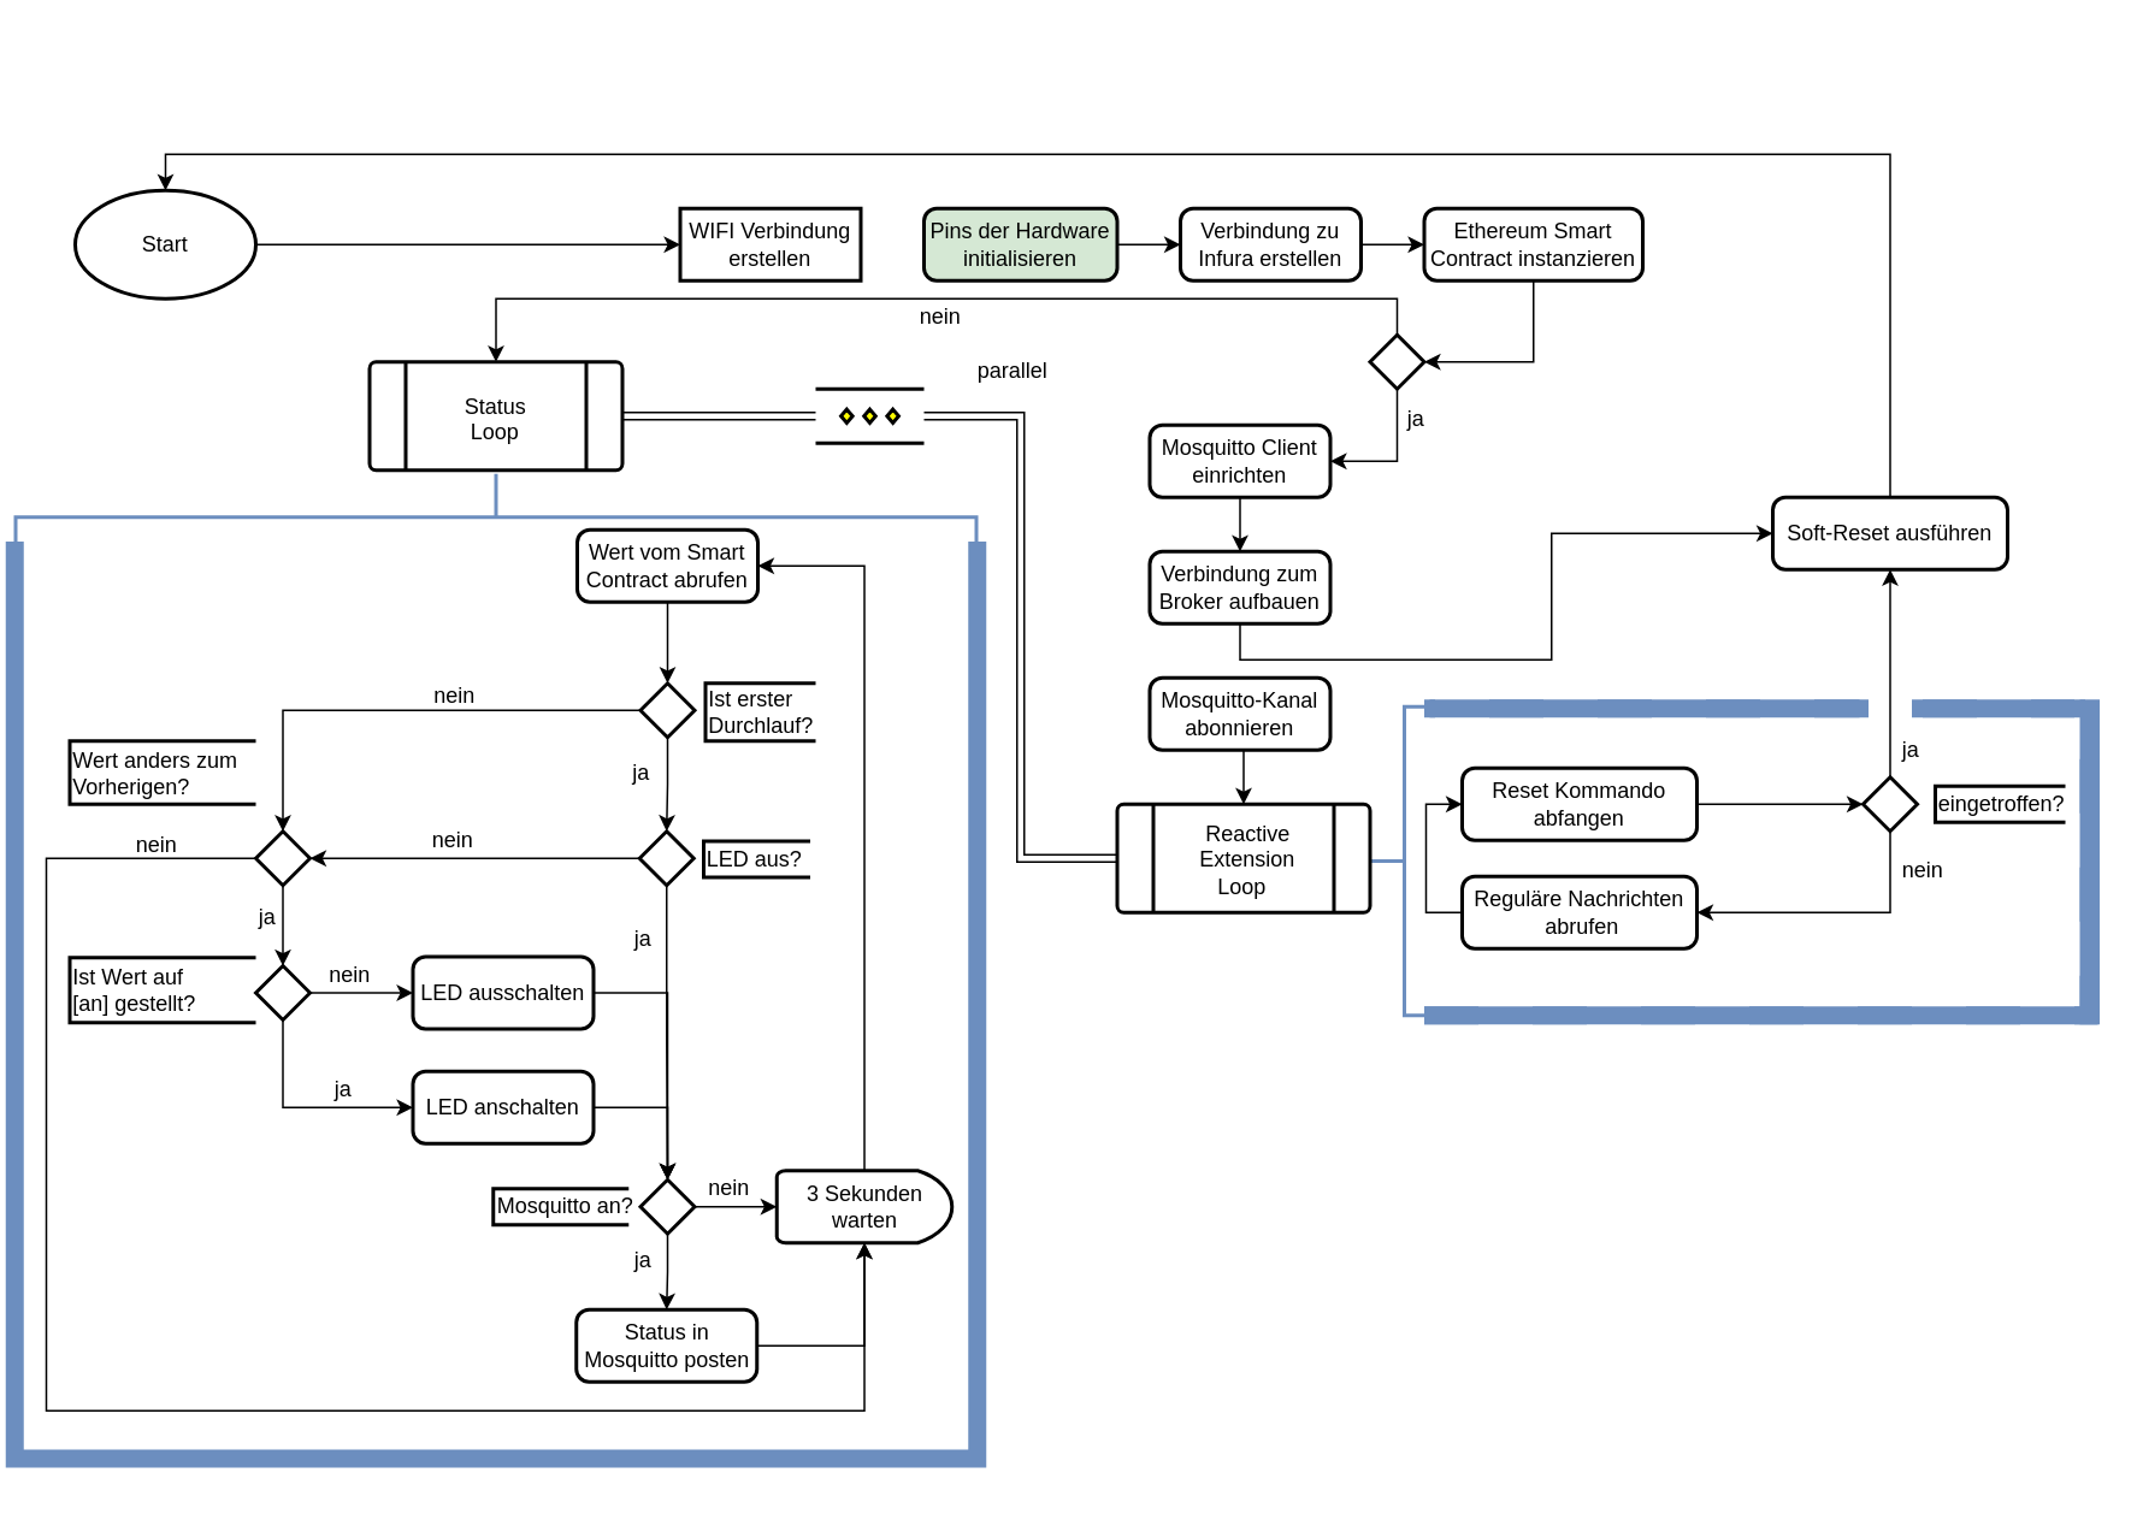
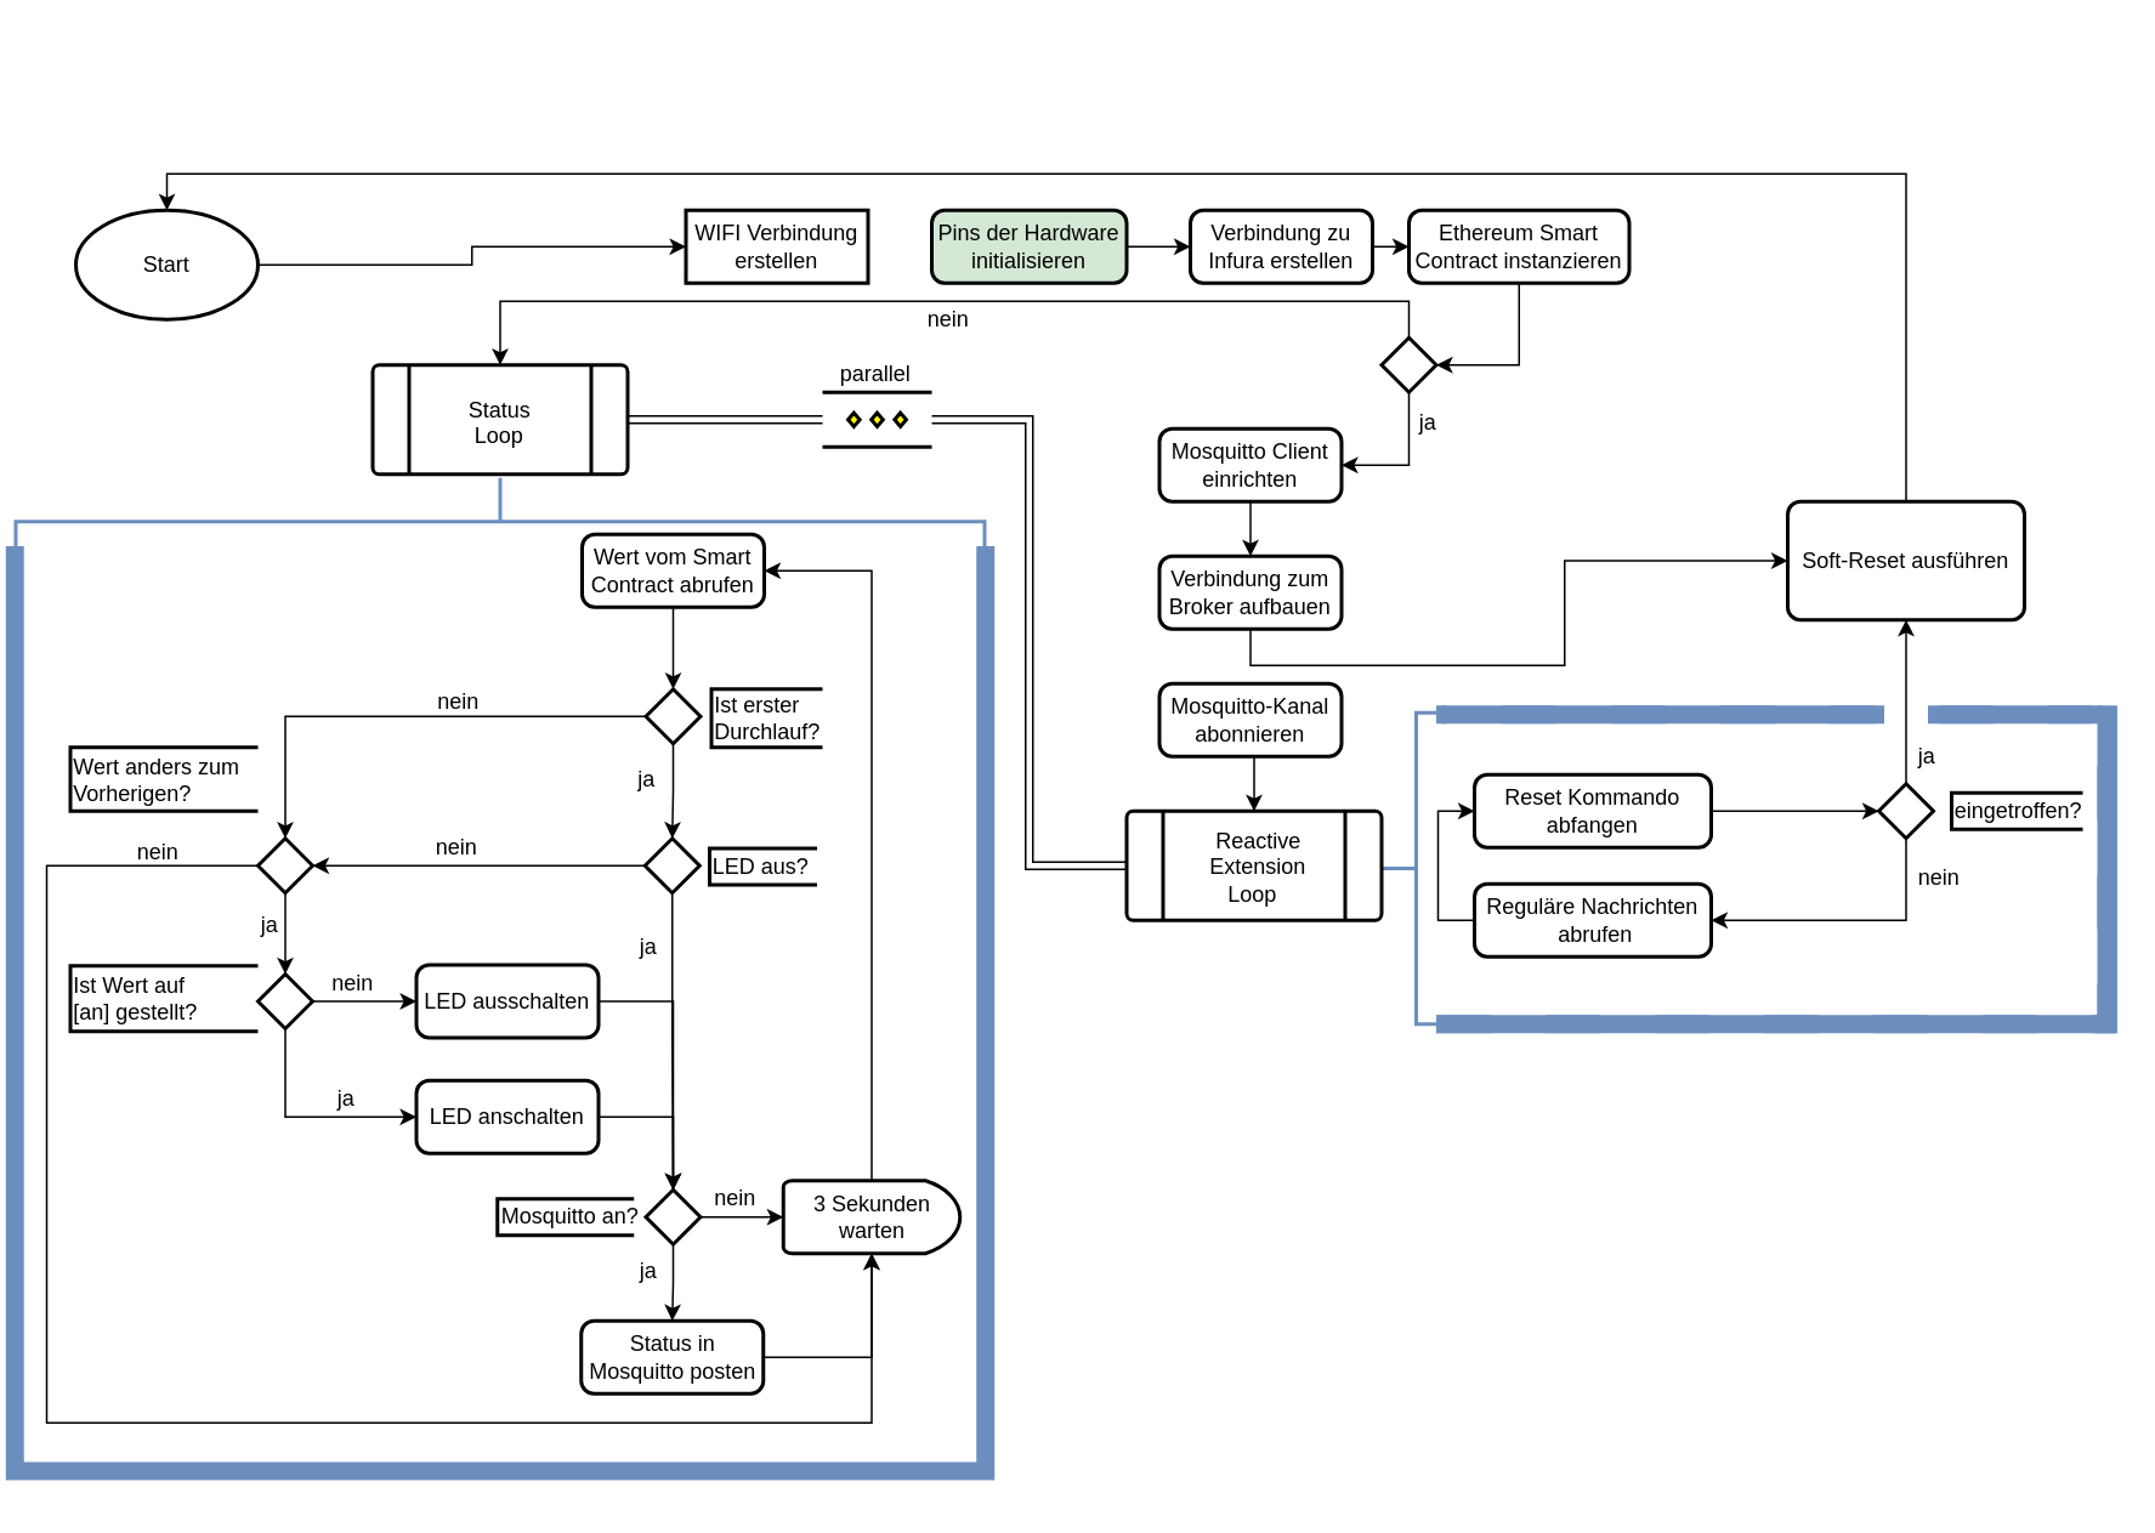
- <mxCell id="3" value="Start" style="strokeWidth=2;html=1;shape=mxgraph.flowchart.start_1;whiteSpace=wrap;" vertex="1" parent="1"><mxGeometry x="41" y="105" width="100" height="60" as="geometry" /></mxCell>
+ <mxCell id="3" value="Start" style="strokeWidth=2;html=1;shape=mxgraph.flowchart.start_1;whiteSpace=wrap;" vertex="1" parent="1"><mxGeometry x="41" y="115" width="100" height="60" as="geometry" /></mxCell>
- <mxCell id="12" value="Ethereum Smart Contract instanzieren" style="rounded=1;whiteSpace=wrap;html=1;absoluteArcSize=1;arcSize=14;strokeWidth=2;" vertex="1" parent="1"><mxGeometry x="788" y="115" width="121" height="40" as="geometry" /></mxCell>
+ <mxCell id="12" value="Ethereum Smart Contract instanzieren" style="rounded=1;whiteSpace=wrap;html=1;absoluteArcSize=1;arcSize=14;strokeWidth=2;" vertex="1" parent="1"><mxGeometry x="773" y="115" width="121" height="40" as="geometry" /></mxCell>
- <mxCell id="40" value="parallel" style="text;html=1;resizable=0;points=[];autosize=1;align=left;verticalAlign=top;spacingTop=-4;" vertex="1" parent="1"><mxGeometry x="539" y="195" width="50" height="20" as="geometry" /></mxCell>
+ <mxCell id="40" value="parallel" style="text;html=1;resizable=0;points=[];autosize=1;align=left;verticalAlign=top;spacingTop=-4;" vertex="1" parent="1"><mxGeometry x="459" y="195" width="50" height="20" as="geometry" /></mxCell>
- <mxCell id="35" value="Soft-Reset ausführen" style="rounded=1;whiteSpace=wrap;html=1;absoluteArcSize=1;arcSize=14;strokeWidth=2;" vertex="1" parent="1"><mxGeometry x="981" y="275" width="130" height="40" as="geometry" /></mxCell>
+ <mxCell id="35" value="Soft-Reset ausführen" style="rounded=1;whiteSpace=wrap;html=1;absoluteArcSize=1;arcSize=14;strokeWidth=2;" vertex="1" parent="1"><mxGeometry x="981" y="275" width="130" height="65" as="geometry" /></mxCell>
